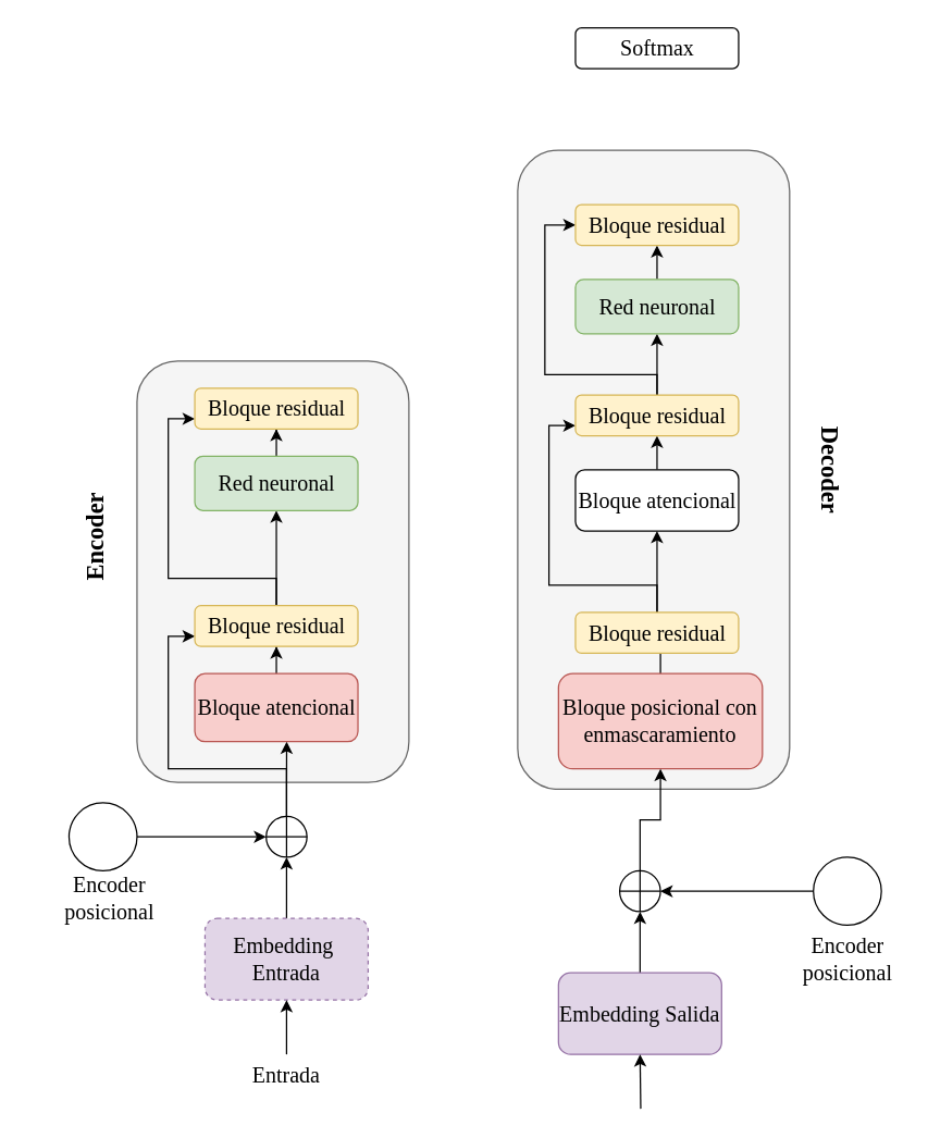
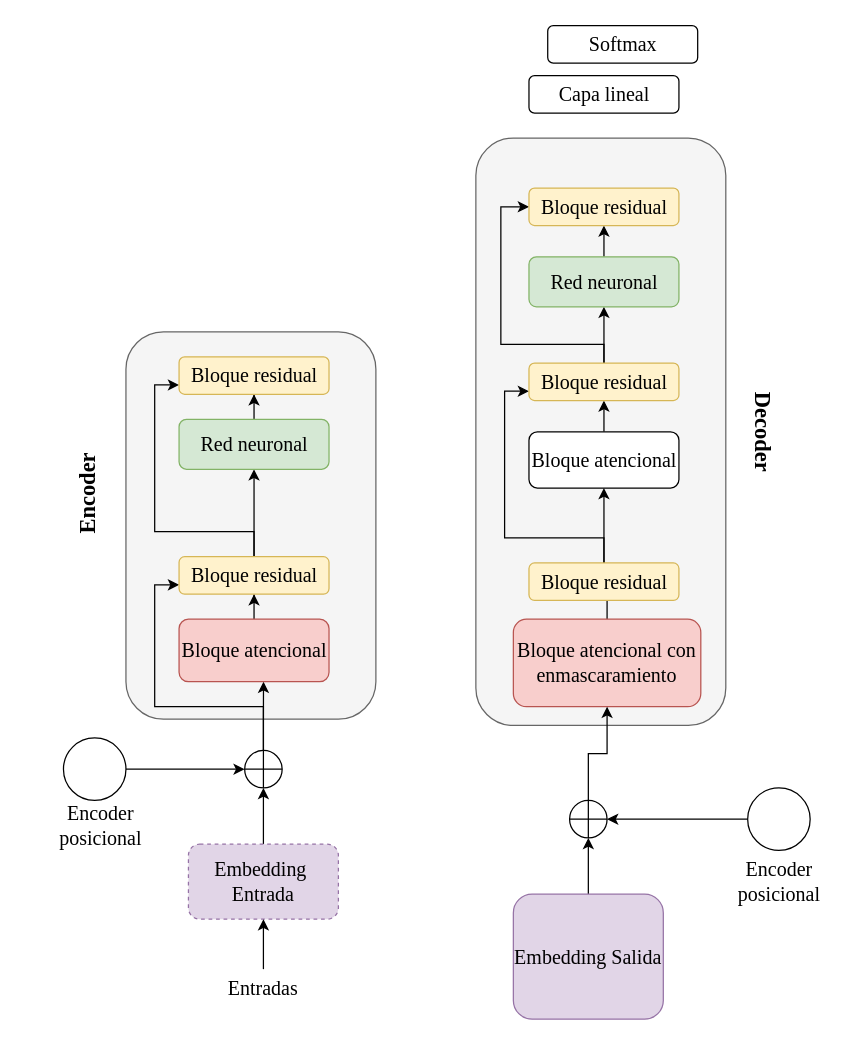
- <mxCell id="35" value="Softmax" style="rounded=1;whiteSpace=wrap;html=1;fontSize=16;fontFamily=Libre Franklin;fontSource=https%3A%2F%2Ffonts.googleapis.com%2Fcss%3Ffamily%3DLibre%2BFranklin;" vertex="1" parent="1"><mxGeometry x="422.5" y="20" width="120" height="30" as="geometry" /></mxCell>
+ <mxCell id="35" value="Softmax" style="rounded=1;whiteSpace=wrap;html=1;fontSize=16;fontFamily=Libre Franklin;fontSource=https%3A%2F%2Ffonts.googleapis.com%2Fcss%3Ffamily%3DLibre%2BFranklin;" vertex="1" parent="1"><mxGeometry x="437.5" y="20" width="120" height="30" as="geometry" /></mxCell>
+ <mxCell id="34" value="Capa lineal" style="rounded=1;whiteSpace=wrap;html=1;fontSize=16;fontFamily=Libre Franklin;fontSource=https%3A%2F%2Ffonts.googleapis.com%2Fcss%3Ffamily%3DLibre%2BFranklin;" vertex="1" parent="1"><mxGeometry x="422.5" y="60" width="120" height="30" as="geometry" /></mxCell>
- <mxCell id="24" value="Bloque posicional con enmascaramiento" style="rounded=1;whiteSpace=wrap;html=1;fillColor=#f8cecc;strokeColor=#b85450;fontSize=16;fontFamily=Libre Franklin;fontSource=https%3A%2F%2Ffonts.googleapis.com%2Fcss%3Ffamily%3DLibre%2BFranklin;" vertex="1" parent="1"><mxGeometry x="410" y="495" width="150" height="70" as="geometry" /></mxCell>
+ <mxCell id="24" value="Bloque atencional con enmascaramiento" style="rounded=1;whiteSpace=wrap;html=1;fillColor=#f8cecc;strokeColor=#b85450;fontSize=16;fontFamily=Libre Franklin;fontSource=https%3A%2F%2Ffonts.googleapis.com%2Fcss%3Ffamily%3DLibre%2BFranklin;" vertex="1" parent="1"><mxGeometry x="410" y="495" width="150" height="70" as="geometry" /></mxCell>
- <mxCell id="40" value="Embedding Salida" style="rounded=1;whiteSpace=wrap;html=1;fillColor=#e1d5e7;strokeColor=#9673a6;fontSize=16;fontFamily=Libre Franklin;fontSource=https%3A%2F%2Ffonts.googleapis.com%2Fcss%3Ffamily%3DLibre%2BFranklin;" vertex="1" parent="1"><mxGeometry x="410" y="715" width="120" height="60" as="geometry" /></mxCell>
+ <mxCell id="40" value="Embedding Salida" style="rounded=1;whiteSpace=wrap;html=1;fillColor=#e1d5e7;strokeColor=#9673a6;fontSize=16;fontFamily=Libre Franklin;fontSource=https%3A%2F%2Ffonts.googleapis.com%2Fcss%3Ffamily%3DLibre%2BFranklin;" vertex="1" parent="1"><mxGeometry x="410" y="715" width="120" height="100" as="geometry" /></mxCell>
- <mxCell id="6" value="Entrada" style="text;html=1;strokeColor=none;fillColor=none;align=center;verticalAlign=middle;whiteSpace=wrap;rounded=0;fontSize=16;fontFamily=Libre Franklin;fontSource=https%3A%2F%2Ffonts.googleapis.com%2Fcss%3Ffamily%3DLibre%2BFranklin;" vertex="1" parent="1"><mxGeometry x="180" y="775" width="60" height="30" as="geometry" /></mxCell>
+ <mxCell id="6" value="Entradas" style="text;html=1;strokeColor=none;fillColor=none;align=center;verticalAlign=middle;whiteSpace=wrap;rounded=0;fontSize=16;fontFamily=Libre Franklin;fontSource=https%3A%2F%2Ffonts.googleapis.com%2Fcss%3Ffamily%3DLibre%2BFranklin;" vertex="1" parent="1"><mxGeometry x="180" y="775" width="60" height="30" as="geometry" /></mxCell>
